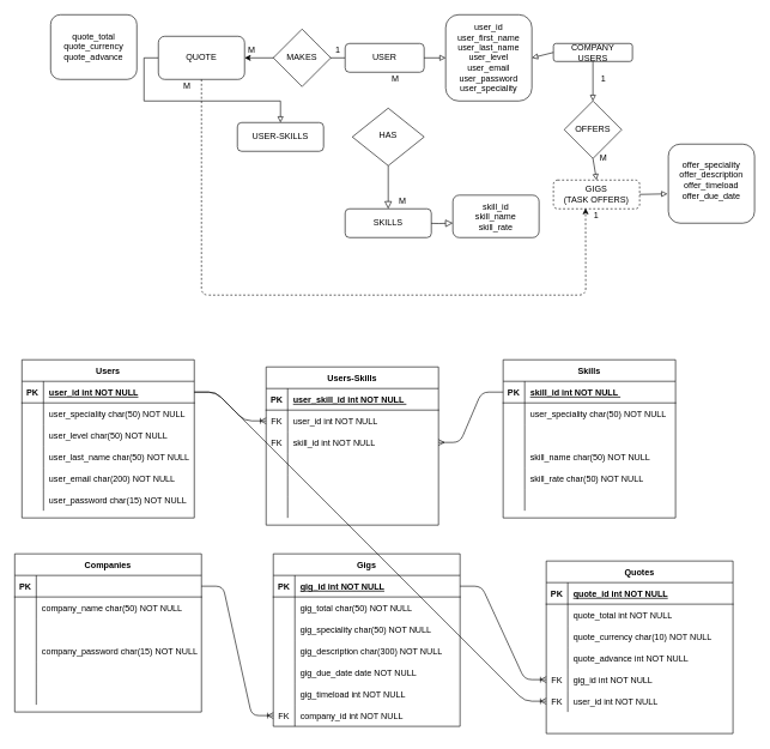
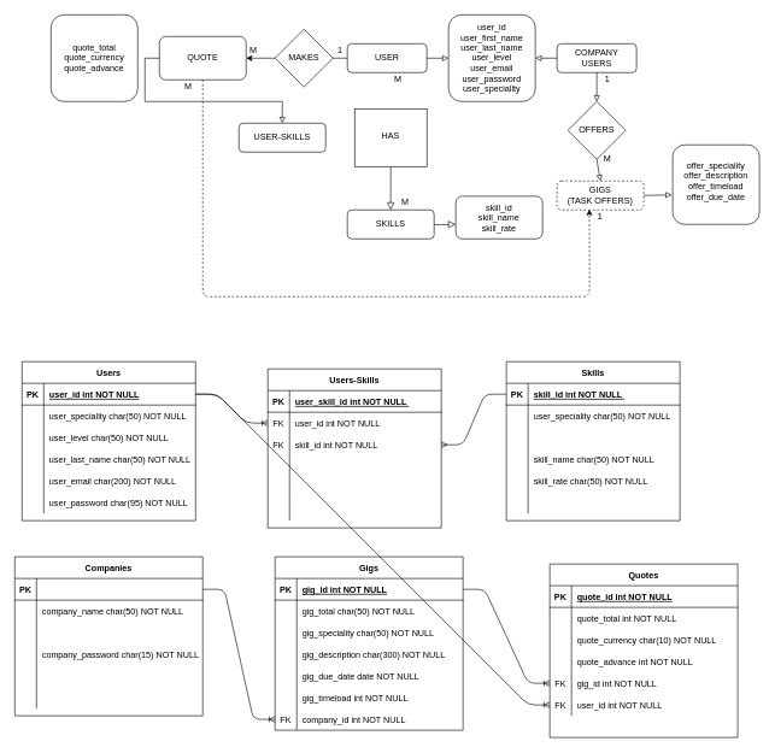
- <mxCell id="22" value="quote_total&lt;br&gt;quote_currency&lt;br&gt;quote_advance" style="whiteSpace=wrap;html=1;rounded=1;" parent="1" vertex="1"><mxGeometry x="70" y="20" width="120" height="90" as="geometry" /></mxCell>
+ <mxCell id="22" value="quote_total&lt;br&gt;quote_currency&lt;br&gt;quote_advance" style="whiteSpace=wrap;html=1;rounded=1;" parent="1" vertex="1"><mxGeometry x="70" y="20" width="120" height="120" as="geometry" /></mxCell>
- <mxCell id="11" value="COMPANY&lt;br&gt;USERS" style="rounded=1;whiteSpace=wrap;html=1;fontSize=12;glass=0;strokeWidth=1;shadow=0;" parent="1" vertex="1"><mxGeometry x="770" y="60" width="110" height="25" as="geometry" /></mxCell>
+ <mxCell id="11" value="COMPANY&lt;br&gt;USERS" style="rounded=1;whiteSpace=wrap;html=1;fontSize=12;glass=0;strokeWidth=1;shadow=0;" parent="1" vertex="1"><mxGeometry x="770" y="60" width="110" height="40" as="geometry" /></mxCell>
- <mxCell id="5" value="HAS" style="rhombus;whiteSpace=wrap;html=1;shadow=0;fontFamily=Helvetica;fontSize=12;align=center;strokeWidth=1;spacing=6;spacingTop=-4;" parent="1" vertex="1"><mxGeometry x="490" y="150" width="100" height="80" as="geometry" /></mxCell>
+ <mxCell id="5" value="HAS" style="whiteSpace=wrap;html=1;shadow=0;fontFamily=Helvetica;fontSize=12;align=center;strokeWidth=1;spacing=6;spacingTop=-4;rounded=0;" parent="1" vertex="1"><mxGeometry x="490" y="150" width="100" height="80" as="geometry" /></mxCell>
- <mxCell id="53" value="user_password char(15) NOT NULL" style="shape=partialRectangle;connectable=0;fillColor=none;top=0;left=0;bottom=0;right=0;align=left;spacingLeft=6;overflow=hidden;" vertex="1" parent="51"><mxGeometry x="30" width="210" height="30" as="geometry" /></mxCell>
+ <mxCell id="53" value="user_password char(95) NOT NULL" style="shape=partialRectangle;connectable=0;fillColor=none;top=0;left=0;bottom=0;right=0;align=left;spacingLeft=6;overflow=hidden;" vertex="1" parent="51"><mxGeometry x="30" width="210" height="30" as="geometry" /></mxCell>
